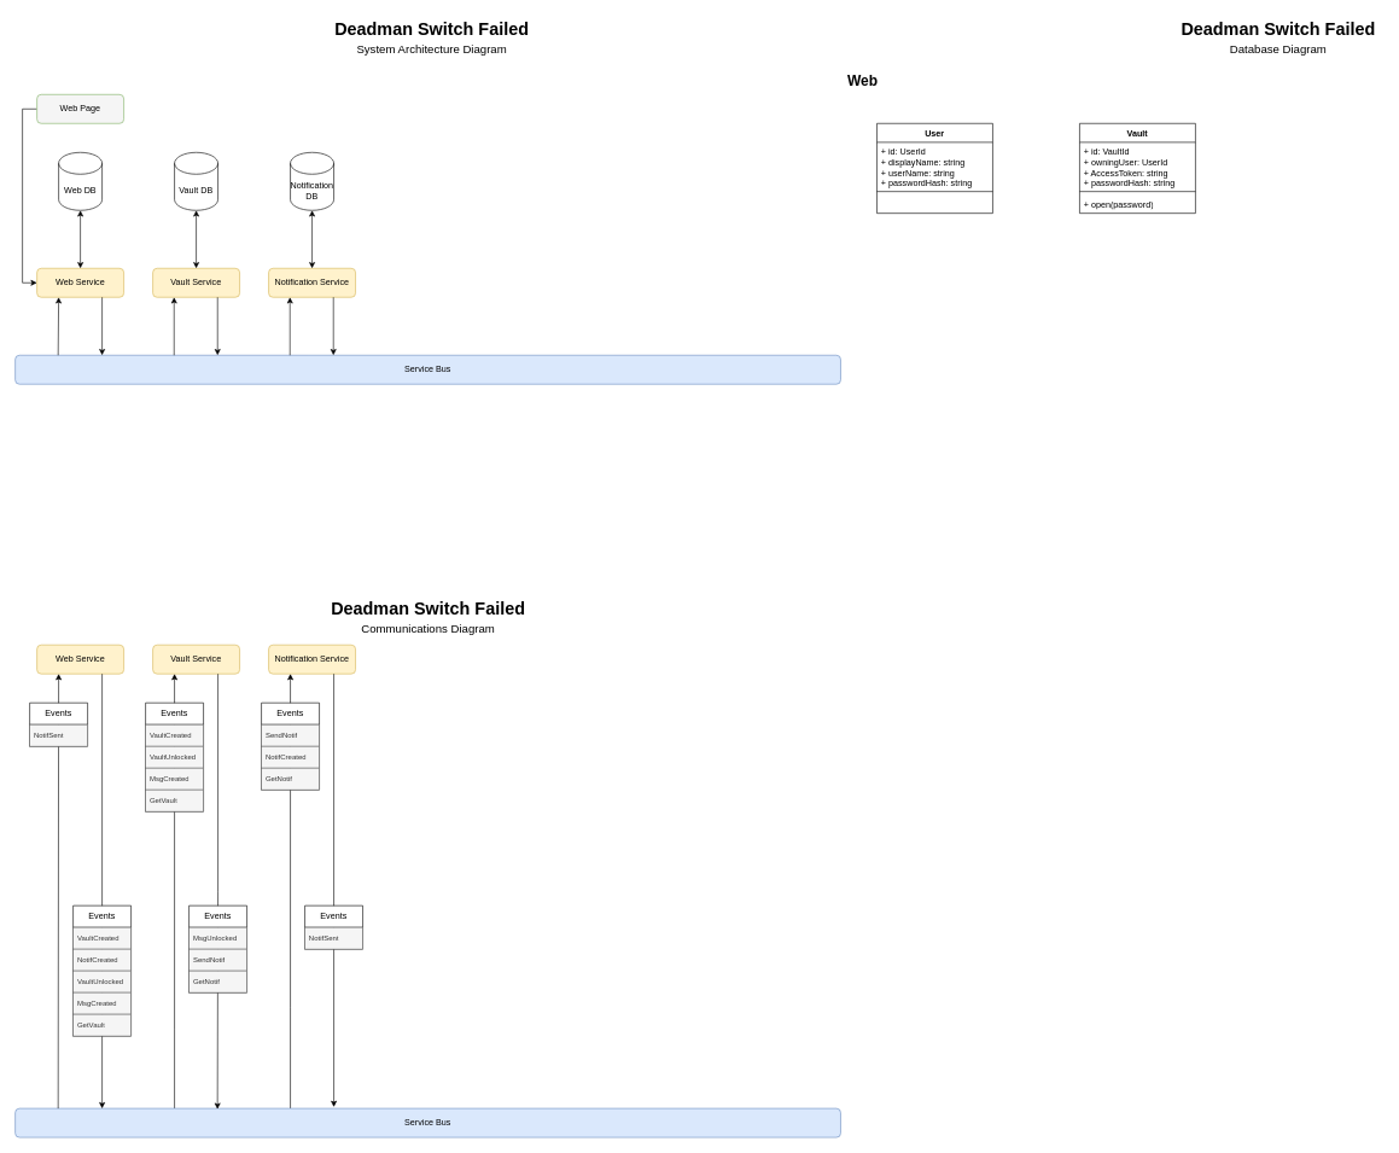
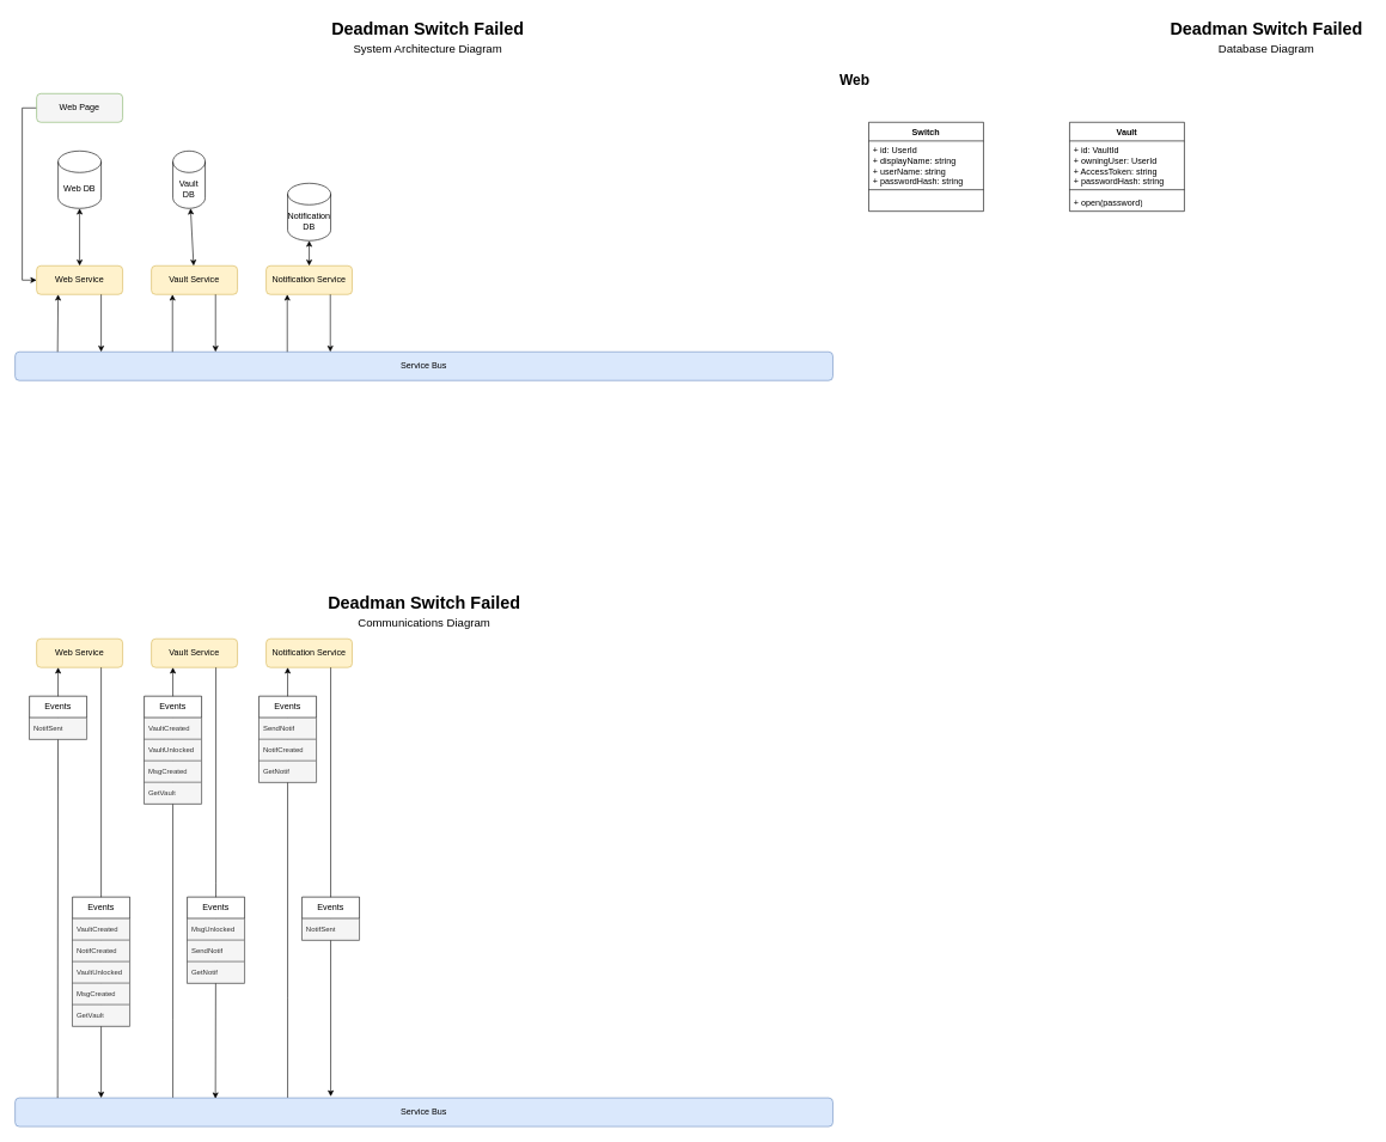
- <mxCell id="25" value="User" style="swimlane;fontStyle=1;align=center;verticalAlign=top;childLayout=stackLayout;horizontal=1;startSize=26;horizontalStack=0;resizeParent=1;resizeParentMax=0;resizeLast=0;collapsible=1;marginBottom=0;whiteSpace=wrap;html=1;" parent="1" vertex="1"><mxGeometry x="1210" y="170" width="160" height="124" as="geometry" /></mxCell>
+ <mxCell id="25" value="Switch" style="swimlane;fontStyle=1;align=center;verticalAlign=top;childLayout=stackLayout;horizontal=1;startSize=26;horizontalStack=0;resizeParent=1;resizeParentMax=0;resizeLast=0;collapsible=1;marginBottom=0;whiteSpace=wrap;html=1;" parent="1" vertex="1"><mxGeometry x="1210" y="170" width="160" height="124" as="geometry" /></mxCell>
- <mxCell id="7" value="Vault DB" style="shape=cylinder3;whiteSpace=wrap;html=1;boundedLbl=1;backgroundOutline=1;size=15;" parent="1" vertex="1"><mxGeometry x="240" y="210" width="60" height="80" as="geometry" /></mxCell>
+ <mxCell id="7" value="Vault DB" style="shape=cylinder3;whiteSpace=wrap;html=1;boundedLbl=1;backgroundOutline=1;size=15;" parent="1" vertex="1"><mxGeometry x="240" y="210" width="45" height="80" as="geometry" /></mxCell>
- <mxCell id="8" value="Notification DB" style="shape=cylinder3;whiteSpace=wrap;html=1;boundedLbl=1;backgroundOutline=1;size=15;" parent="1" vertex="1"><mxGeometry x="400" y="210" width="60" height="80" as="geometry" /></mxCell>
+ <mxCell id="8" value="Notification DB" style="shape=cylinder3;whiteSpace=wrap;html=1;boundedLbl=1;backgroundOutline=1;size=15;" parent="1" vertex="1"><mxGeometry x="400" y="255" width="60" height="80" as="geometry" /></mxCell>
